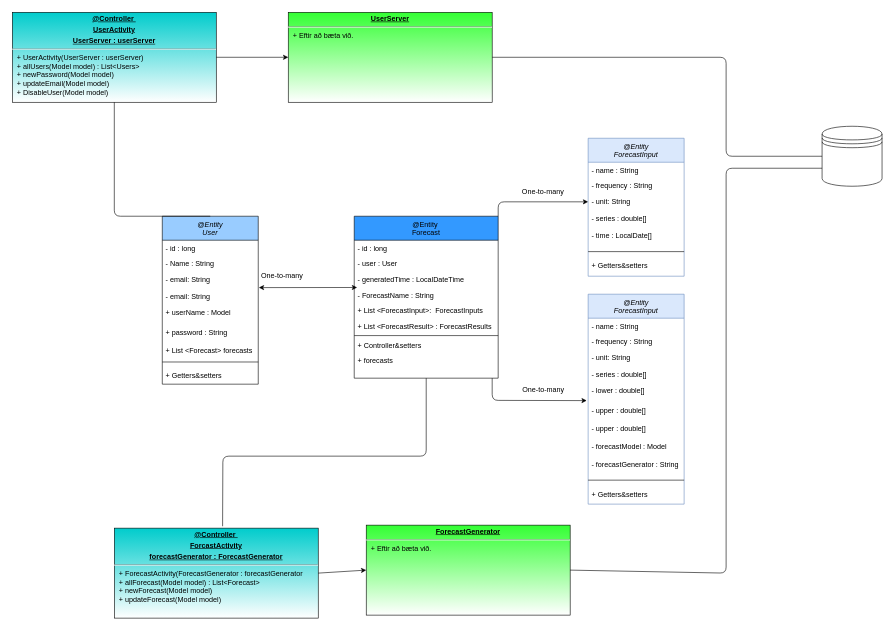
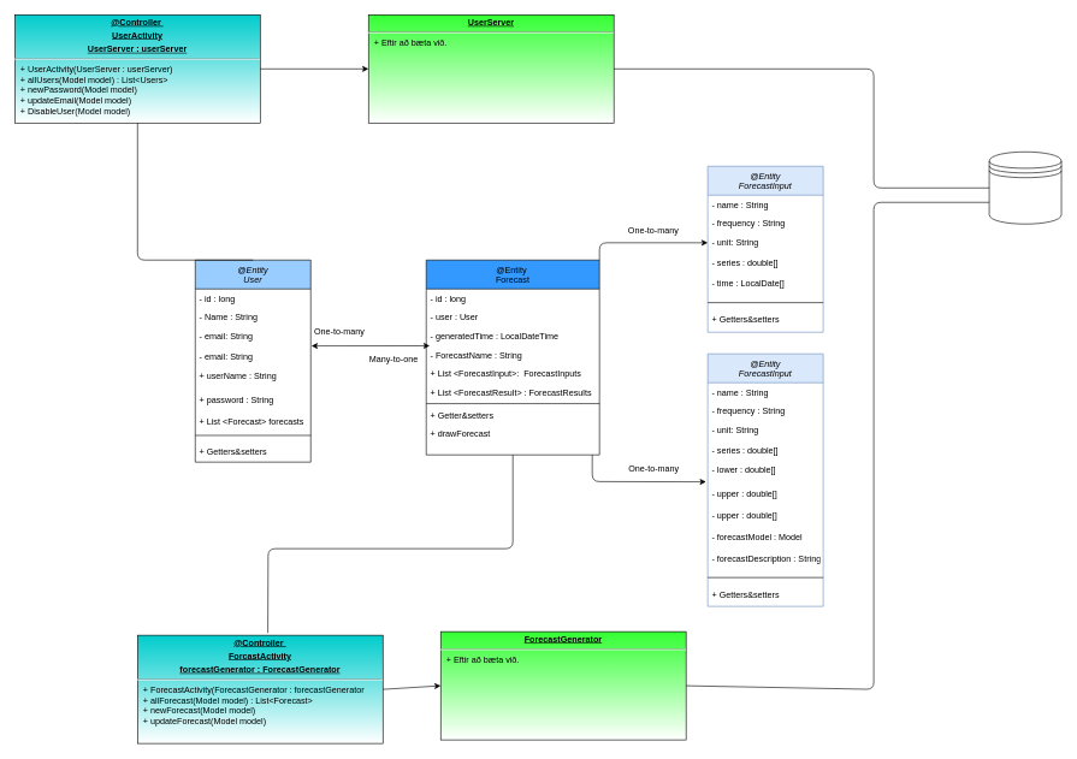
- <mxCell id="54" value="&lt;p style=&quot;margin: 0px ; margin-top: 4px ; text-align: center ; text-decoration: underline&quot;&gt;&lt;b&gt;UserServer&lt;/b&gt;&lt;/p&gt;&lt;hr&gt;&lt;p style=&quot;margin: 0px ; margin-left: 8px&quot;&gt;+ Eftir að bæta við.&lt;br&gt;&lt;/p&gt;&lt;p style=&quot;margin: 0px ; margin-left: 8px&quot;&gt;&lt;br&gt;&lt;br&gt;&lt;/p&gt;&lt;p style=&quot;margin: 0px ; margin-left: 8px&quot;&gt;&lt;br&gt;&lt;/p&gt;" style="verticalAlign=top;align=left;overflow=fill;fontSize=12;fontFamily=Helvetica;html=1;strokeWidth=1;perimeterSpacing=0;rounded=0;shadow=0;sketch=0;gradientColor=#ffffff;fillColor=#33FF33;" vertex="1" parent="1"><mxGeometry x="480" y="20" width="340" height="150" as="geometry" /></mxCell>
+ <mxCell id="54" value="&lt;p style=&quot;margin: 0px ; margin-top: 4px ; text-align: center ; text-decoration: underline&quot;&gt;&lt;b&gt;UserServer&lt;/b&gt;&lt;/p&gt;&lt;hr&gt;&lt;p style=&quot;margin: 0px ; margin-left: 8px&quot;&gt;+ Eftir að bæta við.&lt;br&gt;&lt;/p&gt;&lt;p style=&quot;margin: 0px ; margin-left: 8px&quot;&gt;&lt;br&gt;&lt;br&gt;&lt;/p&gt;&lt;p style=&quot;margin: 0px ; margin-left: 8px&quot;&gt;&lt;br&gt;&lt;/p&gt;" style="verticalAlign=top;align=left;overflow=fill;fontSize=12;fontFamily=Helvetica;html=1;strokeWidth=1;perimeterSpacing=0;rounded=0;shadow=0;sketch=0;gradientColor=#ffffff;fillColor=#33FF33;" vertex="1" parent="1"><mxGeometry x="510" y="20" width="340" height="150" as="geometry" /></mxCell>
+ <mxCell id="24" value="Many-to-one" style="text;html=1;strokeColor=none;fillColor=none;align=center;verticalAlign=middle;whiteSpace=wrap;rounded=0;" vertex="1" parent="1"><mxGeometry x="510" y="488" width="70" height="20" as="geometry" /></mxCell>
- <mxCell id="7" value="+ userName : Model" style="text;align=left;verticalAlign=top;spacingLeft=4;spacingRight=4;overflow=hidden;rotatable=0;points=[[0,0.5],[1,0.5]];portConstraint=eastwest;rounded=0;shadow=0;html=0;" vertex="1" parent="2"><mxGeometry y="148" width="160" height="32" as="geometry" /></mxCell>
+ <mxCell id="7" value="+ userName : String" style="text;align=left;verticalAlign=top;spacingLeft=4;spacingRight=4;overflow=hidden;rotatable=0;points=[[0,0.5],[1,0.5]];portConstraint=eastwest;rounded=0;shadow=0;html=0;" vertex="1" parent="2"><mxGeometry y="148" width="160" height="32" as="geometry" /></mxCell>
- <mxCell id="20" value="+ Controller&amp;setters" style="text;align=left;verticalAlign=top;spacingLeft=4;spacingRight=4;overflow=hidden;rotatable=0;points=[[0,0.5],[1,0.5]];portConstraint=eastwest;" parent="12" vertex="1"><mxGeometry y="202" width="240" height="26" as="geometry" /></mxCell>
+ <mxCell id="20" value="+ Getter&amp;setters" style="text;align=left;verticalAlign=top;spacingLeft=4;spacingRight=4;overflow=hidden;rotatable=0;points=[[0,0.5],[1,0.5]];portConstraint=eastwest;" parent="12" vertex="1"><mxGeometry y="202" width="240" height="26" as="geometry" /></mxCell>
- <mxCell id="21" value="+ forecasts" style="text;align=left;verticalAlign=top;spacingLeft=4;spacingRight=4;overflow=hidden;rotatable=0;points=[[0,0.5],[1,0.5]];portConstraint=eastwest;" vertex="1" parent="12"><mxGeometry y="228" width="240" height="26" as="geometry" /></mxCell>
+ <mxCell id="21" value="+ drawForecast" style="text;align=left;verticalAlign=top;spacingLeft=4;spacingRight=4;overflow=hidden;rotatable=0;points=[[0,0.5],[1,0.5]];portConstraint=eastwest;" vertex="1" parent="12"><mxGeometry y="228" width="240" height="26" as="geometry" /></mxCell>
- <mxCell id="44" value="- forecastGenerator : String" style="text;align=left;verticalAlign=top;spacingLeft=4;spacingRight=4;overflow=hidden;rotatable=0;points=[[0,0.5],[1,0.5]];portConstraint=eastwest;rounded=0;shadow=0;html=0;" vertex="1" parent="35"><mxGeometry y="270" width="160" height="30" as="geometry" /></mxCell>
+ <mxCell id="44" value="- forecastDescription : String" style="text;align=left;verticalAlign=top;spacingLeft=4;spacingRight=4;overflow=hidden;rotatable=0;points=[[0,0.5],[1,0.5]];portConstraint=eastwest;rounded=0;shadow=0;html=0;" vertex="1" parent="35"><mxGeometry y="270" width="160" height="30" as="geometry" /></mxCell>
